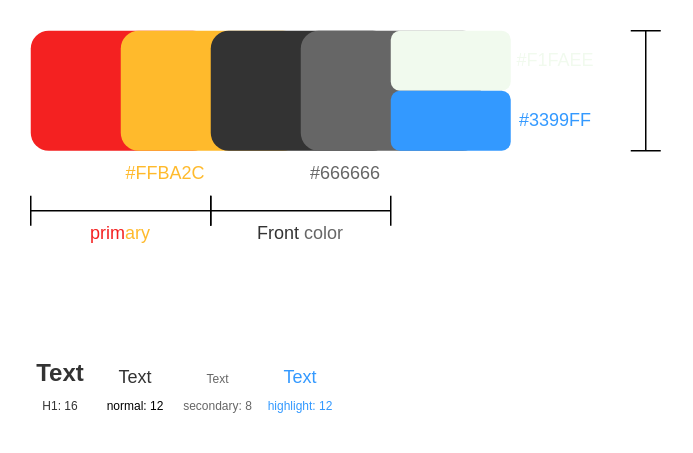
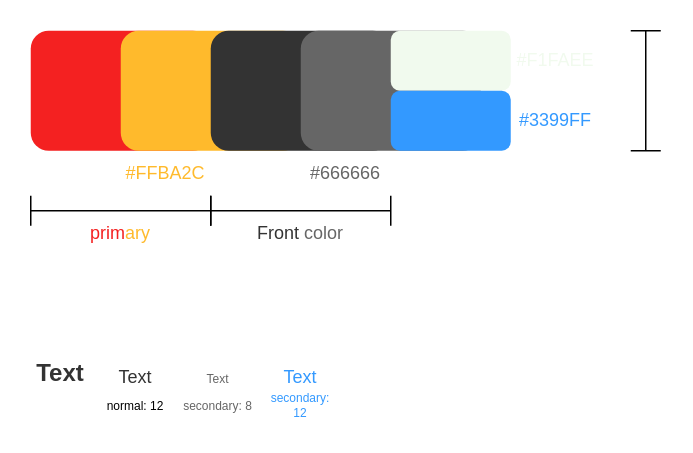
- <mxCell id="21" value="H1: 16" style="text;html=1;strokeColor=none;fillColor=none;align=center;verticalAlign=middle;whiteSpace=wrap;rounded=0;shadow=0;labelBackgroundColor=none;labelBorderColor=none;fontSize=8;fontColor=#333333;" vertex="1" parent="1"><mxGeometry x="20" y="260" width="40" height="20" as="geometry" /></mxCell>
- <mxCell id="24" value="highlight: 12" style="text;html=1;strokeColor=none;fillColor=none;align=center;verticalAlign=middle;whiteSpace=wrap;rounded=0;shadow=0;labelBackgroundColor=none;labelBorderColor=none;fontSize=8;fontColor=#3399ff;" vertex="1" parent="1"><mxGeometry x="175" y="260" width="50" height="20" as="geometry" /></mxCell>
+ <mxCell id="24" value="secondary: 12" style="text;html=1;strokeColor=none;fillColor=none;align=center;verticalAlign=middle;whiteSpace=wrap;rounded=0;shadow=0;labelBackgroundColor=none;labelBorderColor=none;fontSize=8;fontColor=#3399ff;" vertex="1" parent="1"><mxGeometry x="175" y="260" width="50" height="20" as="geometry" /></mxCell>
